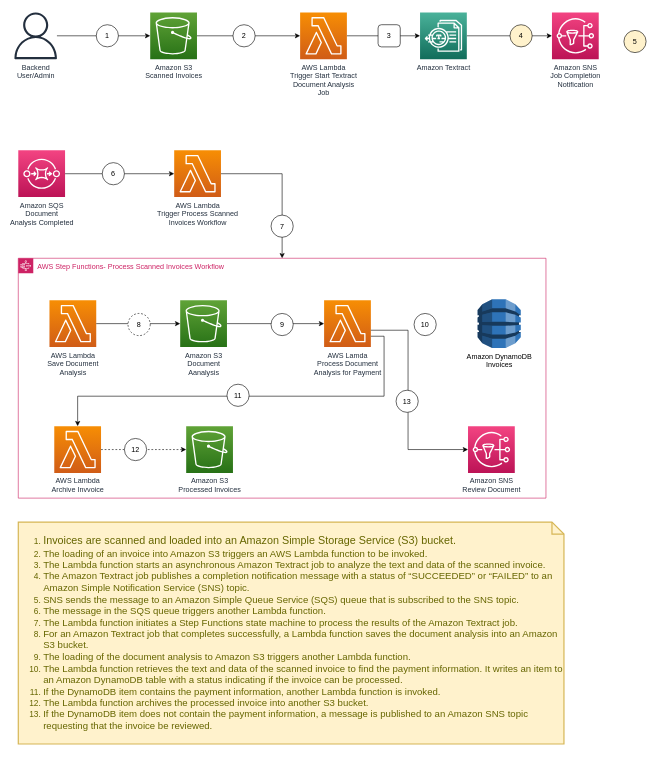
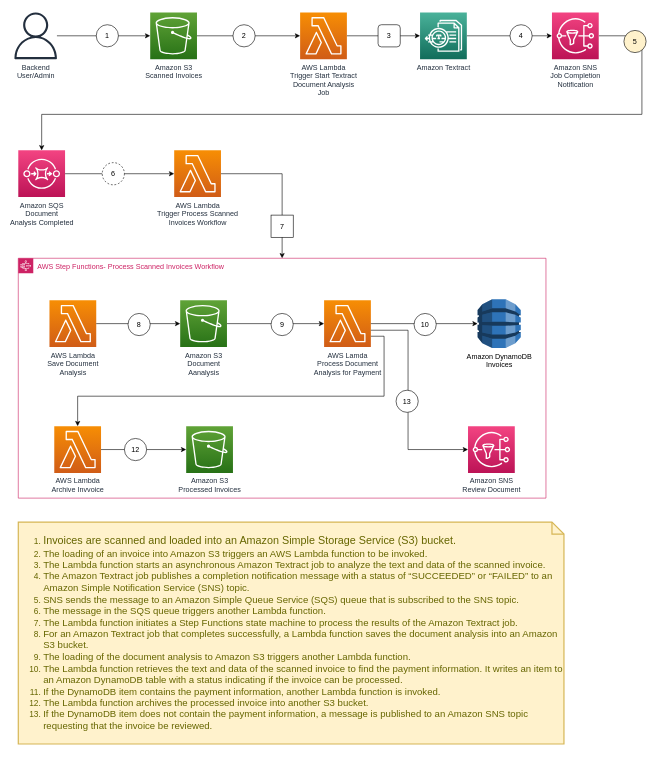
- <mxCell id="30" value="4" style="ellipse;whiteSpace=wrap;html=1;aspect=fixed;fillColor=#fff2cc;" parent="28" vertex="1"><mxGeometry width="37" height="37" as="geometry" /></mxCell>
+ <mxCell id="30" value="4" style="ellipse;whiteSpace=wrap;html=1;aspect=fixed;" parent="28" vertex="1"><mxGeometry width="37" height="37" as="geometry" /></mxCell>
+ <mxCell id="9" style="edgeStyle=orthogonalEdgeStyle;rounded=0;orthogonalLoop=1;jettySize=auto;html=1;" parent="1" source="10" target="12" edge="1"><mxGeometry relative="1" as="geometry"><Array as="points"><mxPoint x="1070" y="59" /><mxPoint x="1070" y="190" /><mxPoint x="69" y="190" /></Array></mxGeometry></mxCell>
- <mxCell id="38" value="6" style="ellipse;whiteSpace=wrap;html=1;aspect=fixed;" parent="36" vertex="1"><mxGeometry width="37" height="37" as="geometry" /></mxCell>
+ <mxCell id="38" value="6" style="ellipse;whiteSpace=wrap;html=1;aspect=fixed;dashed=1;" parent="36" vertex="1"><mxGeometry width="37" height="37" as="geometry" /></mxCell>
- <mxCell id="39" value="7" style="ellipse;whiteSpace=wrap;html=1;aspect=fixed;" parent="1" vertex="1"><mxGeometry x="451.5" y="358" width="37" height="37" as="geometry" /></mxCell>
+ <mxCell id="39" value="7" style="whiteSpace=wrap;html=1;aspect=fixed;rounded=0;" parent="1" vertex="1"><mxGeometry x="451.5" y="358" width="37" height="37" as="geometry" /></mxCell>
+ <mxCell id="48" style="edgeStyle=orthogonalEdgeStyle;rounded=0;orthogonalLoop=1;jettySize=auto;html=1;" parent="40" source="45" target="47" edge="1"><mxGeometry relative="1" as="geometry" /></mxCell>
- <mxCell id="58" value="8" style="ellipse;whiteSpace=wrap;html=1;aspect=fixed;dashed=1;" parent="56" vertex="1"><mxGeometry width="37" height="37" as="geometry" /></mxCell>
+ <mxCell id="58" value="8" style="ellipse;whiteSpace=wrap;html=1;aspect=fixed;" parent="56" vertex="1"><mxGeometry width="37" height="37" as="geometry" /></mxCell>
- <mxCell id="70" value="11" style="ellipse;whiteSpace=wrap;html=1;aspect=fixed;" parent="68" vertex="1"><mxGeometry width="37" height="37" as="geometry" /></mxCell>
- <mxCell id="52" style="edgeStyle=orthogonalEdgeStyle;rounded=0;orthogonalLoop=1;jettySize=auto;html=1;entryX=0;entryY=0.5;entryDx=0;entryDy=0;entryPerimeter=0;dashed=1;" parent="40" source="49" target="51" edge="1"><mxGeometry relative="1" as="geometry" /></mxCell>
+ <mxCell id="52" style="edgeStyle=orthogonalEdgeStyle;rounded=0;orthogonalLoop=1;jettySize=auto;html=1;entryX=0;entryY=0.5;entryDx=0;entryDy=0;entryPerimeter=0;" parent="40" source="49" target="51" edge="1"><mxGeometry relative="1" as="geometry" /></mxCell>
